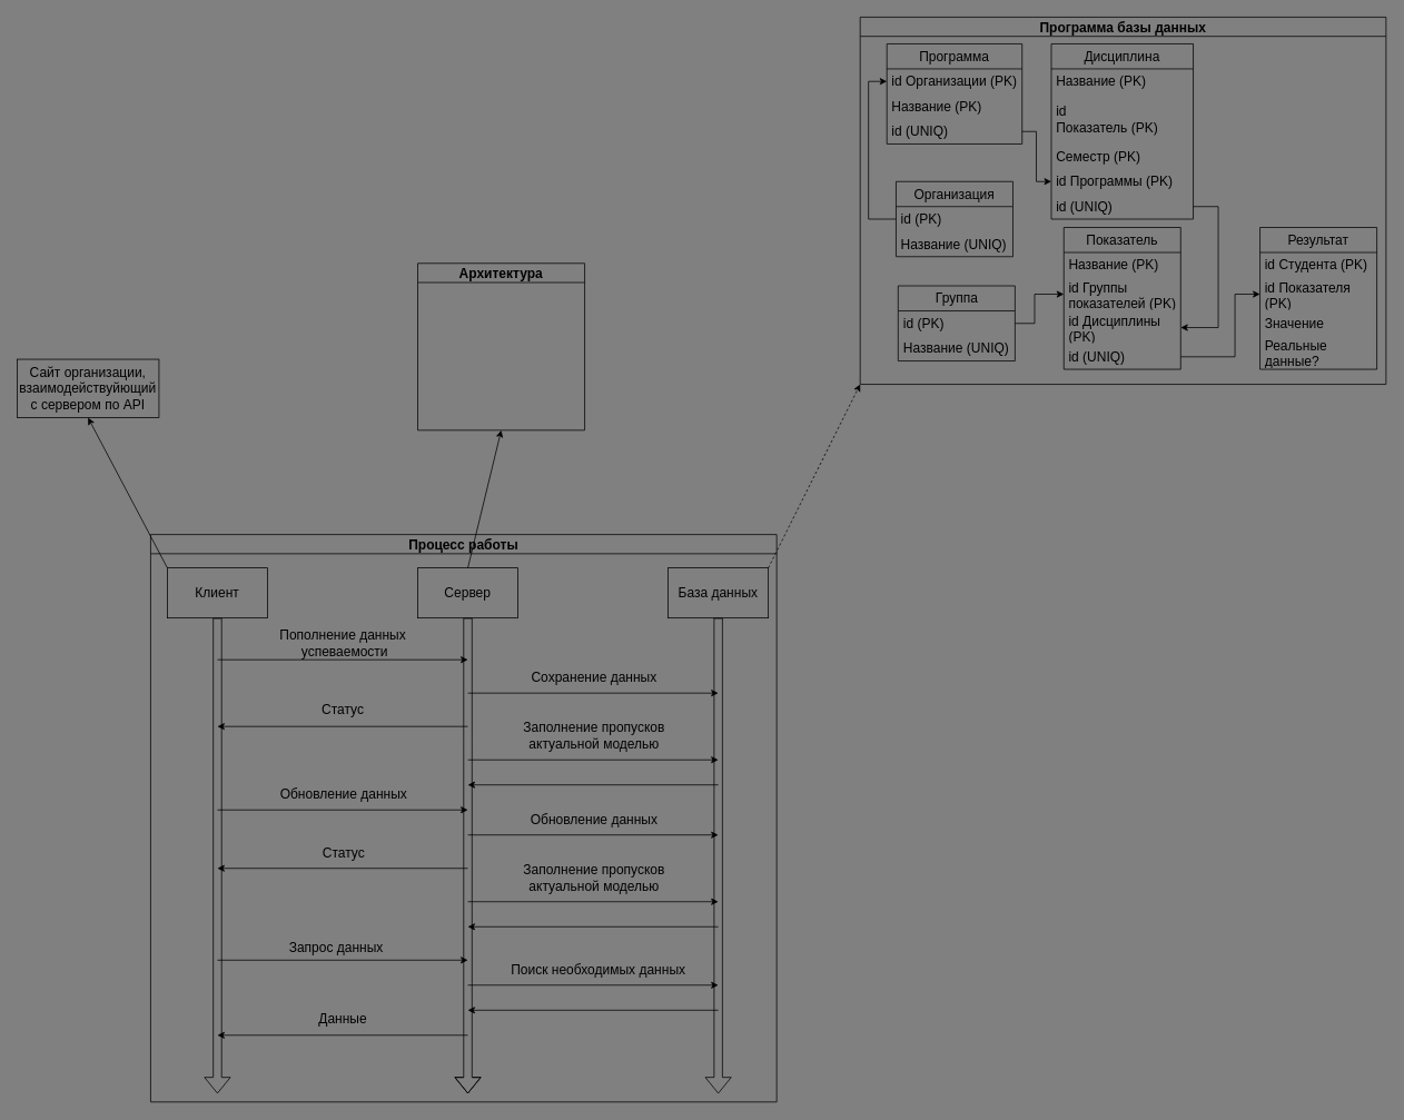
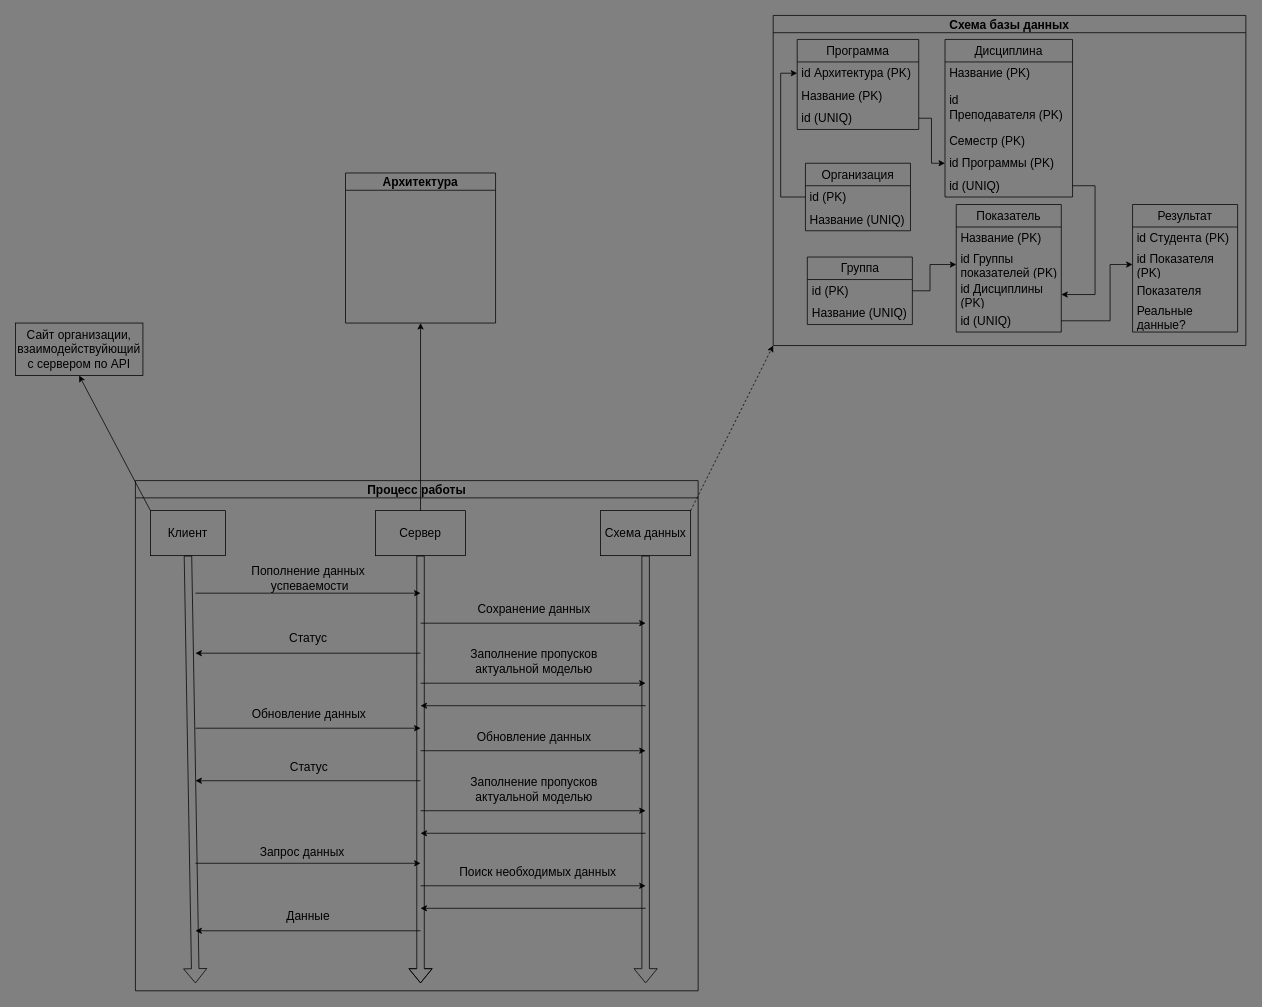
- <mxCell id="30" value="Программа базы данных" style="swimlane;whiteSpace=wrap;html=1;fontSize=16;rounded=0;labelBackgroundColor=none;fillColor=none;" parent="1" vertex="1"><mxGeometry x="1030" y="20" width="630" height="440" as="geometry" /></mxCell>
+ <mxCell id="30" value="Схема базы данных" style="swimlane;whiteSpace=wrap;html=1;fontSize=16;rounded=0;labelBackgroundColor=none;fillColor=none;" parent="1" vertex="1"><mxGeometry x="1030" y="20" width="630" height="440" as="geometry" /></mxCell>
- <mxCell id="48" value="id Организации (PK)" style="text;strokeColor=none;fillColor=none;align=left;verticalAlign=middle;spacingLeft=4;spacingRight=4;overflow=hidden;points=[[0,0.5],[1,0.5]];portConstraint=eastwest;rotatable=0;whiteSpace=wrap;html=1;fontSize=16;" parent="47" vertex="1"><mxGeometry y="30" width="162" height="30" as="geometry" /></mxCell>
+ <mxCell id="48" value="id Архитектура (PK)" style="text;strokeColor=none;fillColor=none;align=left;verticalAlign=middle;spacingLeft=4;spacingRight=4;overflow=hidden;points=[[0,0.5],[1,0.5]];portConstraint=eastwest;rotatable=0;whiteSpace=wrap;html=1;fontSize=16;" parent="47" vertex="1"><mxGeometry y="30" width="162" height="30" as="geometry" /></mxCell>
- <mxCell id="33" value="id&lt;br&gt;Показатель (PK)" style="text;strokeColor=none;fillColor=none;align=left;verticalAlign=middle;spacingLeft=4;spacingRight=4;overflow=hidden;points=[[0,0.5],[1,0.5]];portConstraint=eastwest;rotatable=0;whiteSpace=wrap;html=1;fontSize=16;rounded=0;labelBackgroundColor=none;" parent="31" vertex="1"><mxGeometry y="60" width="170" height="60" as="geometry" /></mxCell>
+ <mxCell id="33" value="id&lt;br&gt;Преподавателя (PK)" style="text;strokeColor=none;fillColor=none;align=left;verticalAlign=middle;spacingLeft=4;spacingRight=4;overflow=hidden;points=[[0,0.5],[1,0.5]];portConstraint=eastwest;rotatable=0;whiteSpace=wrap;html=1;fontSize=16;rounded=0;labelBackgroundColor=none;" parent="31" vertex="1"><mxGeometry y="60" width="170" height="60" as="geometry" /></mxCell>
- <mxCell id="40" value="Значение" style="text;strokeColor=none;fillColor=none;align=left;verticalAlign=middle;spacingLeft=4;spacingRight=4;overflow=hidden;points=[[0,0.5],[1,0.5]];portConstraint=eastwest;rotatable=0;whiteSpace=wrap;html=1;fontSize=16;rounded=0;labelBackgroundColor=none;" parent="37" vertex="1"><mxGeometry y="100" width="140" height="30" as="geometry" /></mxCell>
+ <mxCell id="40" value="Показателя" style="text;strokeColor=none;fillColor=none;align=left;verticalAlign=middle;spacingLeft=4;spacingRight=4;overflow=hidden;points=[[0,0.5],[1,0.5]];portConstraint=eastwest;rotatable=0;whiteSpace=wrap;html=1;fontSize=16;rounded=0;labelBackgroundColor=none;" parent="37" vertex="1"><mxGeometry y="100" width="140" height="30" as="geometry" /></mxCell>
- <mxCell id="65" value="Архитектура" style="swimlane;whiteSpace=wrap;html=1;fontSize=16;rounded=0;labelBackgroundColor=none;fillColor=none;" parent="1" vertex="1"><mxGeometry x="500" y="315" width="200" height="200" as="geometry" /></mxCell>
+ <mxCell id="65" value="Архитектура" style="swimlane;whiteSpace=wrap;html=1;fontSize=16;rounded=0;labelBackgroundColor=none;fillColor=none;" parent="1" vertex="1"><mxGeometry x="460" y="230" width="200" height="200" as="geometry" /></mxCell>
- <mxCell id="3" value="&lt;font style=&quot;font-size: 16px;&quot;&gt;Клиент&lt;/font&gt;" style="rounded=0;whiteSpace=wrap;html=1;labelBackgroundColor=none;fillColor=none;" parent="1" vertex="1"><mxGeometry x="200" y="680" width="120" height="60" as="geometry" /></mxCell>
+ <mxCell id="3" value="&lt;font style=&quot;font-size: 16px;&quot;&gt;Клиент&lt;/font&gt;" style="rounded=0;whiteSpace=wrap;html=1;labelBackgroundColor=none;fillColor=none;" parent="1" vertex="1"><mxGeometry x="200" y="680" width="100" height="60" as="geometry" /></mxCell>
- <mxCell id="7" value="&lt;font style=&quot;font-size: 16px;&quot;&gt;База данных&lt;/font&gt;" style="rounded=0;whiteSpace=wrap;html=1;fillColor=none;labelBackgroundColor=none;" parent="1" vertex="1"><mxGeometry x="800" y="680" width="120" height="60" as="geometry" /></mxCell>
+ <mxCell id="7" value="&lt;font style=&quot;font-size: 16px;&quot;&gt;Схема данных&lt;/font&gt;" style="rounded=0;whiteSpace=wrap;html=1;fillColor=none;labelBackgroundColor=none;" parent="1" vertex="1"><mxGeometry x="800" y="680" width="120" height="60" as="geometry" /></mxCell>
